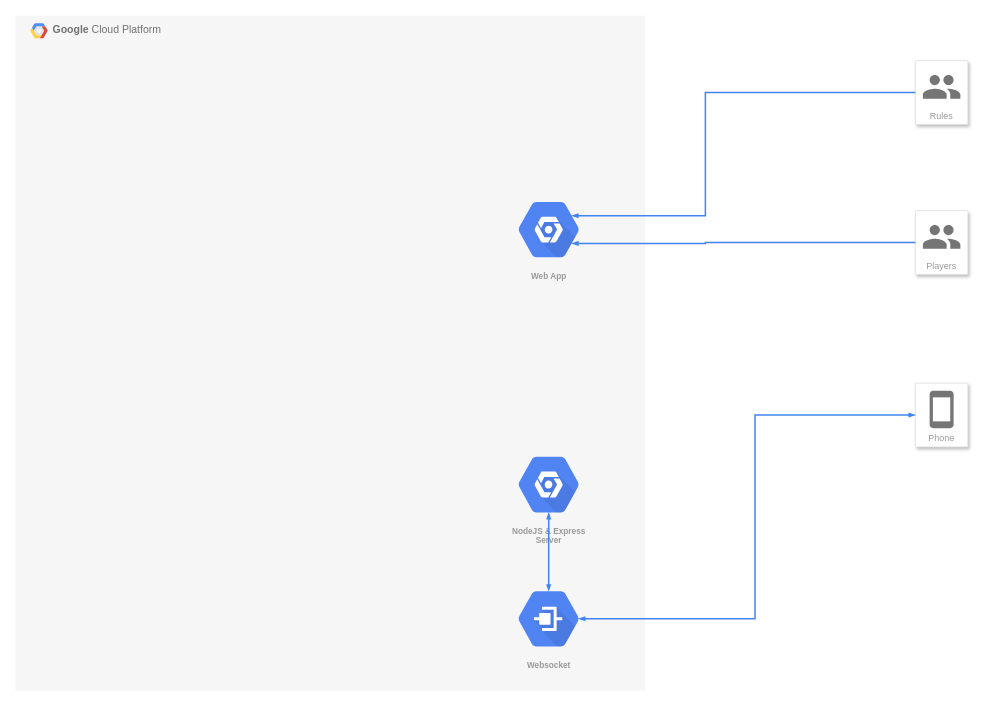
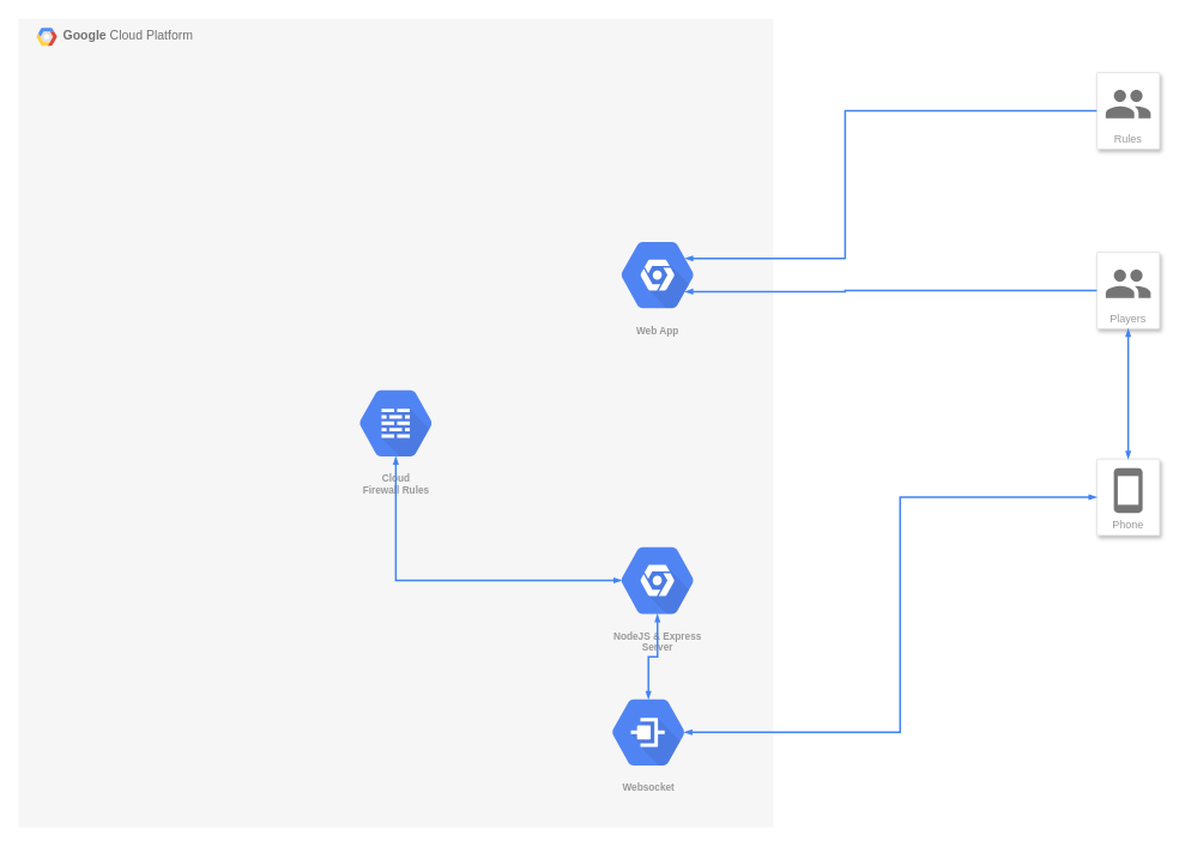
+ <mxCell id="17" value="" style="edgeStyle=orthogonalEdgeStyle;fontSize=12;html=1;endArrow=blockThin;endFill=1;rounded=0;strokeWidth=2;endSize=4;startSize=4;dashed=0;strokeColor=#4284F3;entryX=0.5;entryY=0;entryDx=0;entryDy=0;exitX=0.5;exitY=1;exitDx=0;exitDy=0;startArrow=blockThin;startFill=1;" parent="1" source="10" target="12" edge="1"><mxGeometry width="100" relative="1" as="geometry"><mxPoint x="750" y="460" as="sourcePoint" /><mxPoint x="850" y="460" as="targetPoint" /></mxGeometry></mxCell>
+ <mxCell id="4" value="Cloud&#10;Firewall Rules" style="sketch=0;html=1;fillColor=#5184F3;strokeColor=none;verticalAlign=top;labelPosition=center;verticalLabelPosition=bottom;align=center;spacingTop=-6;fontSize=11;fontStyle=1;fontColor=#999999;shape=mxgraph.gcp2.hexIcon;prIcon=cloud_firewall_rules" parent="2" vertex="1"><mxGeometry x="358.8" y="396" width="122.41" height="108.5" as="geometry" /></mxCell>
+ <mxCell id="8" value="" style="edgeStyle=orthogonalEdgeStyle;fontSize=12;html=1;endArrow=blockThin;endFill=1;rounded=0;strokeWidth=2;endSize=4;startSize=4;dashed=0;strokeColor=#4284F3;entryX=0.5;entryY=0.84;entryDx=0;entryDy=0;entryPerimeter=0;exitX=0.175;exitY=0.5;exitDx=0;exitDy=0;exitPerimeter=0;startArrow=blockThin;startFill=1;" edge="1" parent="2" source="7" target="4"><mxGeometry width="100" relative="1" as="geometry"><mxPoint x="650" y="500" as="sourcePoint" /><mxPoint x="750" y="500" as="targetPoint" /></mxGeometry></mxCell>
- <mxCell id="6" value="Websocket" style="sketch=0;html=1;fillColor=#5184F3;strokeColor=none;verticalAlign=top;labelPosition=center;verticalLabelPosition=bottom;align=center;spacingTop=-6;fontSize=11;fontStyle=1;fontColor=#999999;shape=mxgraph.gcp2.hexIcon;prIcon=dedicated_interconnect" parent="2" vertex="1"><mxGeometry x="649.89" y="750" width="122.41" height="108.5" as="geometry" /></mxCell>
+ <mxCell id="6" value="Websocket" style="sketch=0;html=1;fillColor=#5184F3;strokeColor=none;verticalAlign=top;labelPosition=center;verticalLabelPosition=bottom;align=center;spacingTop=-6;fontSize=11;fontStyle=1;fontColor=#999999;shape=mxgraph.gcp2.hexIcon;prIcon=dedicated_interconnect" parent="2" vertex="1"><mxGeometry x="639.89" y="740" width="122.41" height="108.5" as="geometry" /></mxCell>
